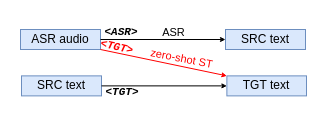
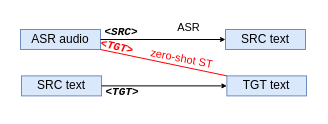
- <mxCell id="11" value="&lt;font face=&quot;Courier New&quot; size=&quot;1&quot;&gt;&lt;i style=&quot;font-size: 11px&quot;&gt;&amp;lt;ASR&amp;gt;&lt;/i&gt;&lt;/font&gt;" style="text;html=1;strokeColor=none;fillColor=none;align=center;verticalAlign=middle;whiteSpace=wrap;rounded=0;fontStyle=1" parent="1" vertex="1"><mxGeometry x="101" y="21" width="40" height="20" as="geometry" /></mxCell>
+ <mxCell id="11" value="&lt;font face=&quot;Courier New&quot; size=&quot;1&quot;&gt;&lt;i style=&quot;font-size: 11px&quot;&gt;&amp;lt;SRC&amp;gt;&lt;/i&gt;&lt;/font&gt;" style="text;html=1;strokeColor=none;fillColor=none;align=center;verticalAlign=middle;whiteSpace=wrap;rounded=0;fontStyle=1" parent="1" vertex="1"><mxGeometry x="101" y="21" width="40" height="20" as="geometry" /></mxCell>
- <mxCell id="10" value="&lt;font style=&quot;font-size: 11px&quot;&gt;ASR&lt;/font&gt;" style="text;html=1;strokeColor=none;fillColor=none;align=center;verticalAlign=middle;whiteSpace=wrap;rounded=0;" parent="1" vertex="1"><mxGeometry x="145.998" y="20" width="55.385" height="24.615" as="geometry" /></mxCell>
+ <mxCell id="10" value="&lt;font style=&quot;font-size: 11px&quot;&gt;ASR&lt;/font&gt;" style="text;html=1;strokeColor=none;fillColor=none;align=center;verticalAlign=middle;whiteSpace=wrap;rounded=0;" parent="1" vertex="1"><mxGeometry x="160.998" y="15" width="55.385" height="24.615" as="geometry" /></mxCell>
- <mxCell id="8" style="rounded=0;orthogonalLoop=1;jettySize=auto;html=1;exitX=1;exitY=1;exitDx=0;exitDy=0;entryX=0;entryY=0;entryDx=0;entryDy=0;strokeColor=#FF0000;startSize=6;endSize=3;" parent="1" source="3" target="7" edge="1"><mxGeometry x="150" y="30" as="geometry" /></mxCell>
+ <mxCell id="8" style="rounded=0;orthogonalLoop=1;jettySize=auto;html=1;exitX=1;exitY=1;exitDx=0;exitDy=0;entryX=0;entryY=0;entryDx=0;entryDy=0;strokeColor=#FF0000;startSize=6;endSize=3;endArrow=none;" parent="1" source="3" target="7" edge="1"><mxGeometry x="150" y="30" as="geometry" /></mxCell>
